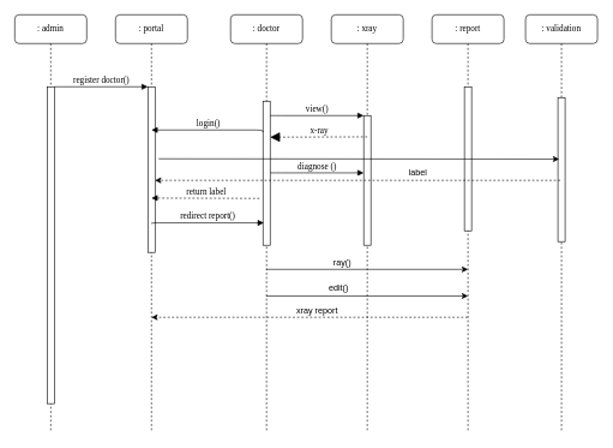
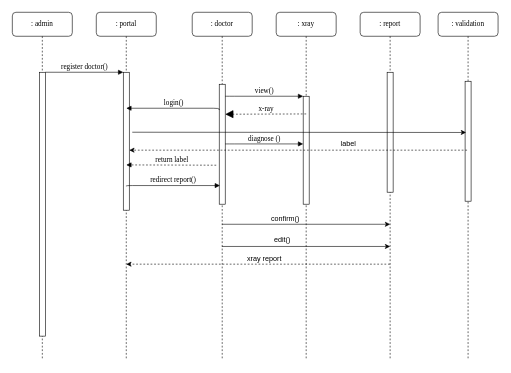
- <mxCell id="21" value="ray()" parent="1" vertex="1" style="text;html=1;align=center;verticalAlign=middle;resizable=0;points=[];autosize=1;"><mxGeometry as="geometry" height="20" width="60" y="355" x="445" /></mxCell>
+ <mxCell id="21" value="confirm()" parent="1" vertex="1" style="text;html=1;align=center;verticalAlign=middle;resizable=0;points=[];autosize=1;"><mxGeometry as="geometry" height="20" width="60" y="355" x="445" /></mxCell>
